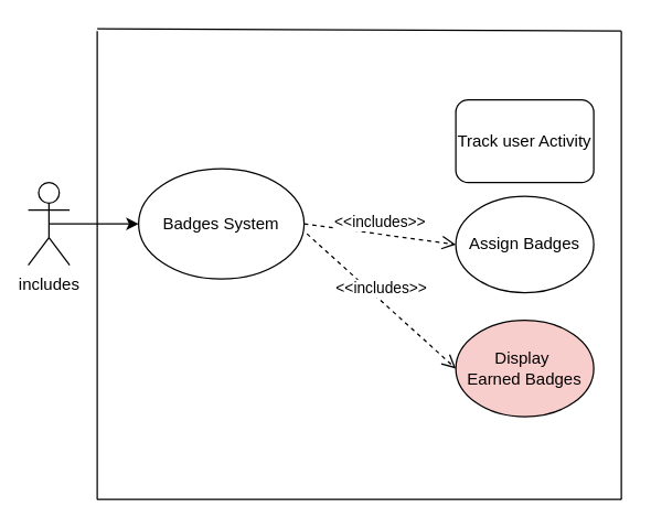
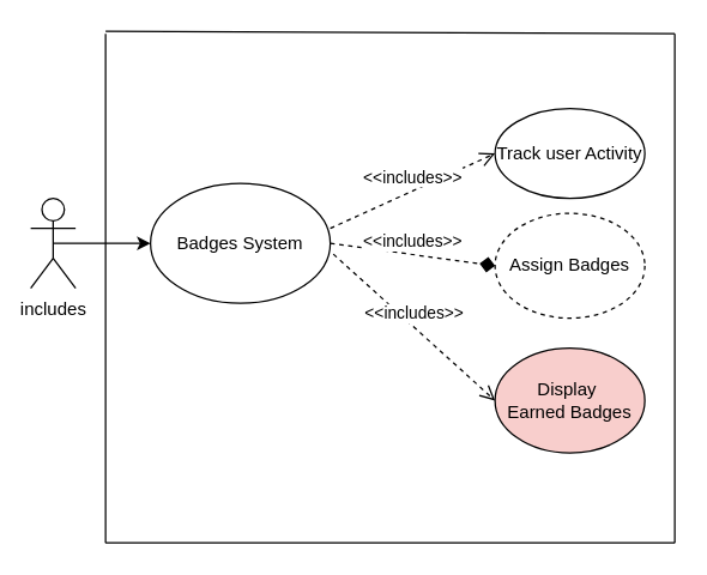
- <mxCell id="3" value="Track user Activity" style="whiteSpace=wrap;html=1;rounded=1;" vertex="1" parent="1"><mxGeometry x="330" y="72" width="100" height="60" as="geometry" /></mxCell>
+ <mxCell id="3" value="Track user Activity" style="ellipse;whiteSpace=wrap;html=1;" vertex="1" parent="1"><mxGeometry x="330" y="72" width="100" height="60" as="geometry" /></mxCell>
+ <mxCell id="6" value="&amp;lt;&amp;lt;includes&amp;gt;&amp;gt;" style="html=1;verticalAlign=bottom;endArrow=open;dashed=1;endSize=8;curved=0;rounded=0;entryX=0;entryY=0.5;entryDx=0;entryDy=0;exitX=1;exitY=0.375;exitDx=0;exitDy=0;exitPerimeter=0;" edge="1" parent="1" source="9" target="3"><mxGeometry relative="1" as="geometry"><mxPoint x="-80" y="112" as="sourcePoint" /><mxPoint x="90" y="252" as="targetPoint" /></mxGeometry></mxCell>
- <mxCell id="7" value="&amp;lt;&amp;lt;includes&amp;gt;&amp;gt;" style="html=1;verticalAlign=bottom;endArrow=open;dashed=1;endSize=8;curved=0;rounded=0;entryX=0;entryY=0.5;entryDx=0;entryDy=0;exitX=1;exitY=0.5;exitDx=0;exitDy=0;" edge="1" parent="1" source="9" target="4"><mxGeometry relative="1" as="geometry"><mxPoint x="170" y="262" as="sourcePoint" /><mxPoint x="90" y="262" as="targetPoint" /></mxGeometry></mxCell>
+ <mxCell id="7" value="&amp;lt;&amp;lt;includes&amp;gt;&amp;gt;" style="html=1;verticalAlign=bottom;endArrow=diamond;dashed=1;endSize=8;curved=0;rounded=0;entryX=0;entryY=0.5;entryDx=0;entryDy=0;exitX=1;exitY=0.5;exitDx=0;exitDy=0;" edge="1" parent="1" source="9" target="4"><mxGeometry relative="1" as="geometry"><mxPoint x="170" y="262" as="sourcePoint" /><mxPoint x="90" y="262" as="targetPoint" /></mxGeometry></mxCell>
- <mxCell id="4" value="Assign Badges" style="ellipse;whiteSpace=wrap;html=1;" vertex="1" parent="1"><mxGeometry x="330" y="142" width="100" height="70" as="geometry" /></mxCell>
+ <mxCell id="4" value="Assign Badges" style="ellipse;whiteSpace=wrap;html=1;dashed=1;" vertex="1" parent="1"><mxGeometry x="330" y="142" width="100" height="70" as="geometry" /></mxCell>
